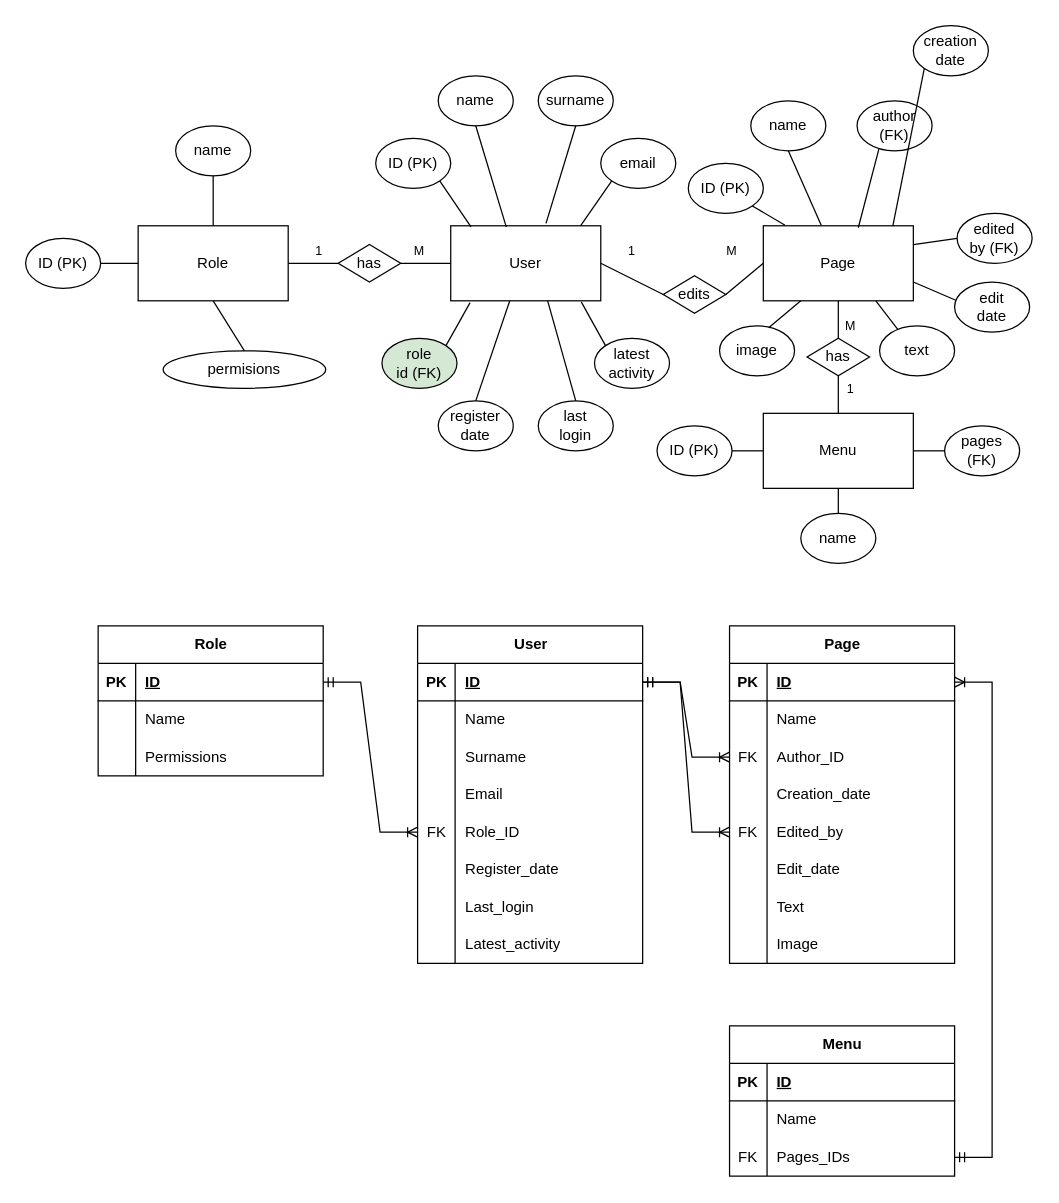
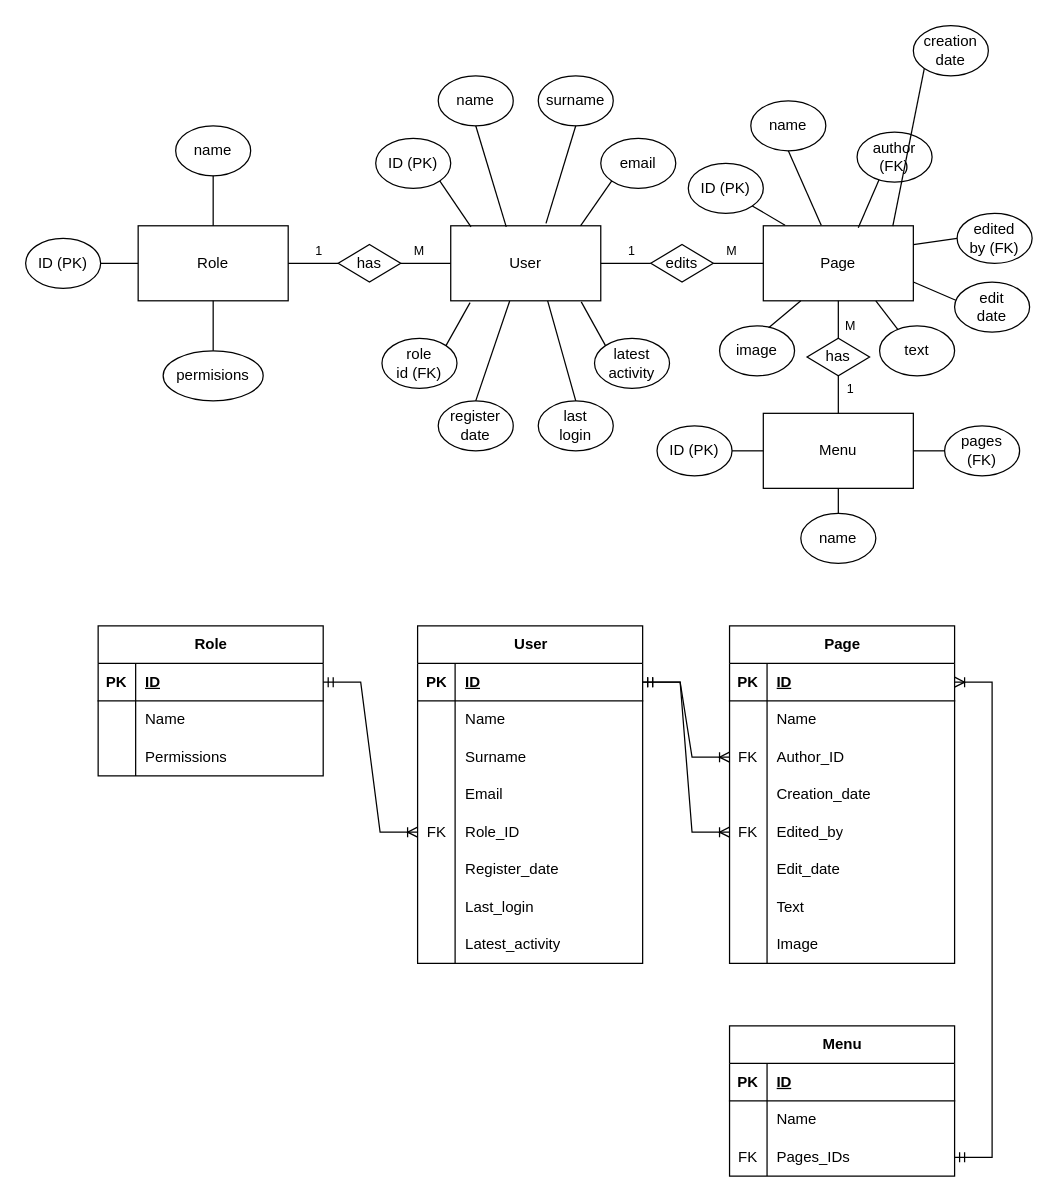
- <mxCell id="39" value="author (FK)" style="ellipse;whiteSpace=wrap;html=1;" vertex="1" parent="1"><mxGeometry x="685" y="80" width="60" height="40" as="geometry" /></mxCell>
+ <mxCell id="39" value="author (FK)" style="ellipse;whiteSpace=wrap;html=1;" vertex="1" parent="1"><mxGeometry x="685" y="105" width="60" height="40" as="geometry" /></mxCell>
- <mxCell id="12" value="edits" style="rhombus;whiteSpace=wrap;html=1;" vertex="1" parent="1"><mxGeometry x="530" y="220" width="50" height="30" as="geometry" /></mxCell>
+ <mxCell id="12" value="edits" style="rhombus;whiteSpace=wrap;html=1;" vertex="1" parent="1"><mxGeometry x="520" y="195" width="50" height="30" as="geometry" /></mxCell>
- <mxCell id="35" value="&lt;div&gt;role&lt;/div&gt;&lt;div&gt;id (FK)&lt;br&gt;&lt;/div&gt;" style="ellipse;whiteSpace=wrap;html=1;fillColor=#d5e8d4;" vertex="1" parent="1"><mxGeometry x="305" y="270" width="60" height="40" as="geometry" /></mxCell>
+ <mxCell id="35" value="&lt;div&gt;role&lt;/div&gt;&lt;div&gt;id (FK)&lt;br&gt;&lt;/div&gt;" style="ellipse;whiteSpace=wrap;html=1;" vertex="1" parent="1"><mxGeometry x="305" y="270" width="60" height="40" as="geometry" /></mxCell>
- <mxCell id="32" value="&lt;div&gt;permisions&lt;/div&gt;" style="ellipse;whiteSpace=wrap;html=1;" vertex="1" parent="1"><mxGeometry x="130" y="280" width="130" height="30" as="geometry" /></mxCell>
+ <mxCell id="32" value="&lt;div&gt;permisions&lt;/div&gt;" style="ellipse;whiteSpace=wrap;html=1;" vertex="1" parent="1"><mxGeometry x="130" y="280" width="80" height="40" as="geometry" /></mxCell>
